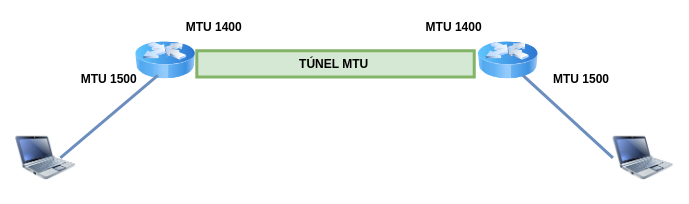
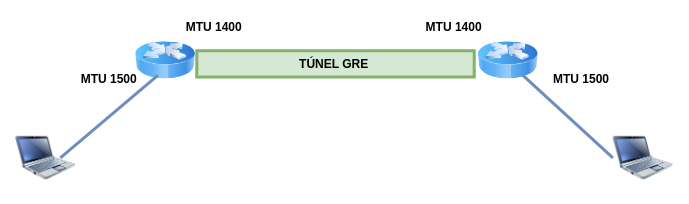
- <mxCell id="12" value="TÚNEL MTU" style="text;html=1;align=center;verticalAlign=middle;whiteSpace=wrap;rounded=0;fontSize=16;fontStyle=1;fontColor=#000000;" vertex="1" parent="1"><mxGeometry x="360" y="70" width="170" height="30" as="geometry" /></mxCell>
+ <mxCell id="12" value="TÚNEL GRE" style="text;html=1;align=center;verticalAlign=middle;whiteSpace=wrap;rounded=0;fontSize=16;fontStyle=1;fontColor=#000000;" vertex="1" parent="1"><mxGeometry x="360" y="70" width="170" height="30" as="geometry" /></mxCell>
